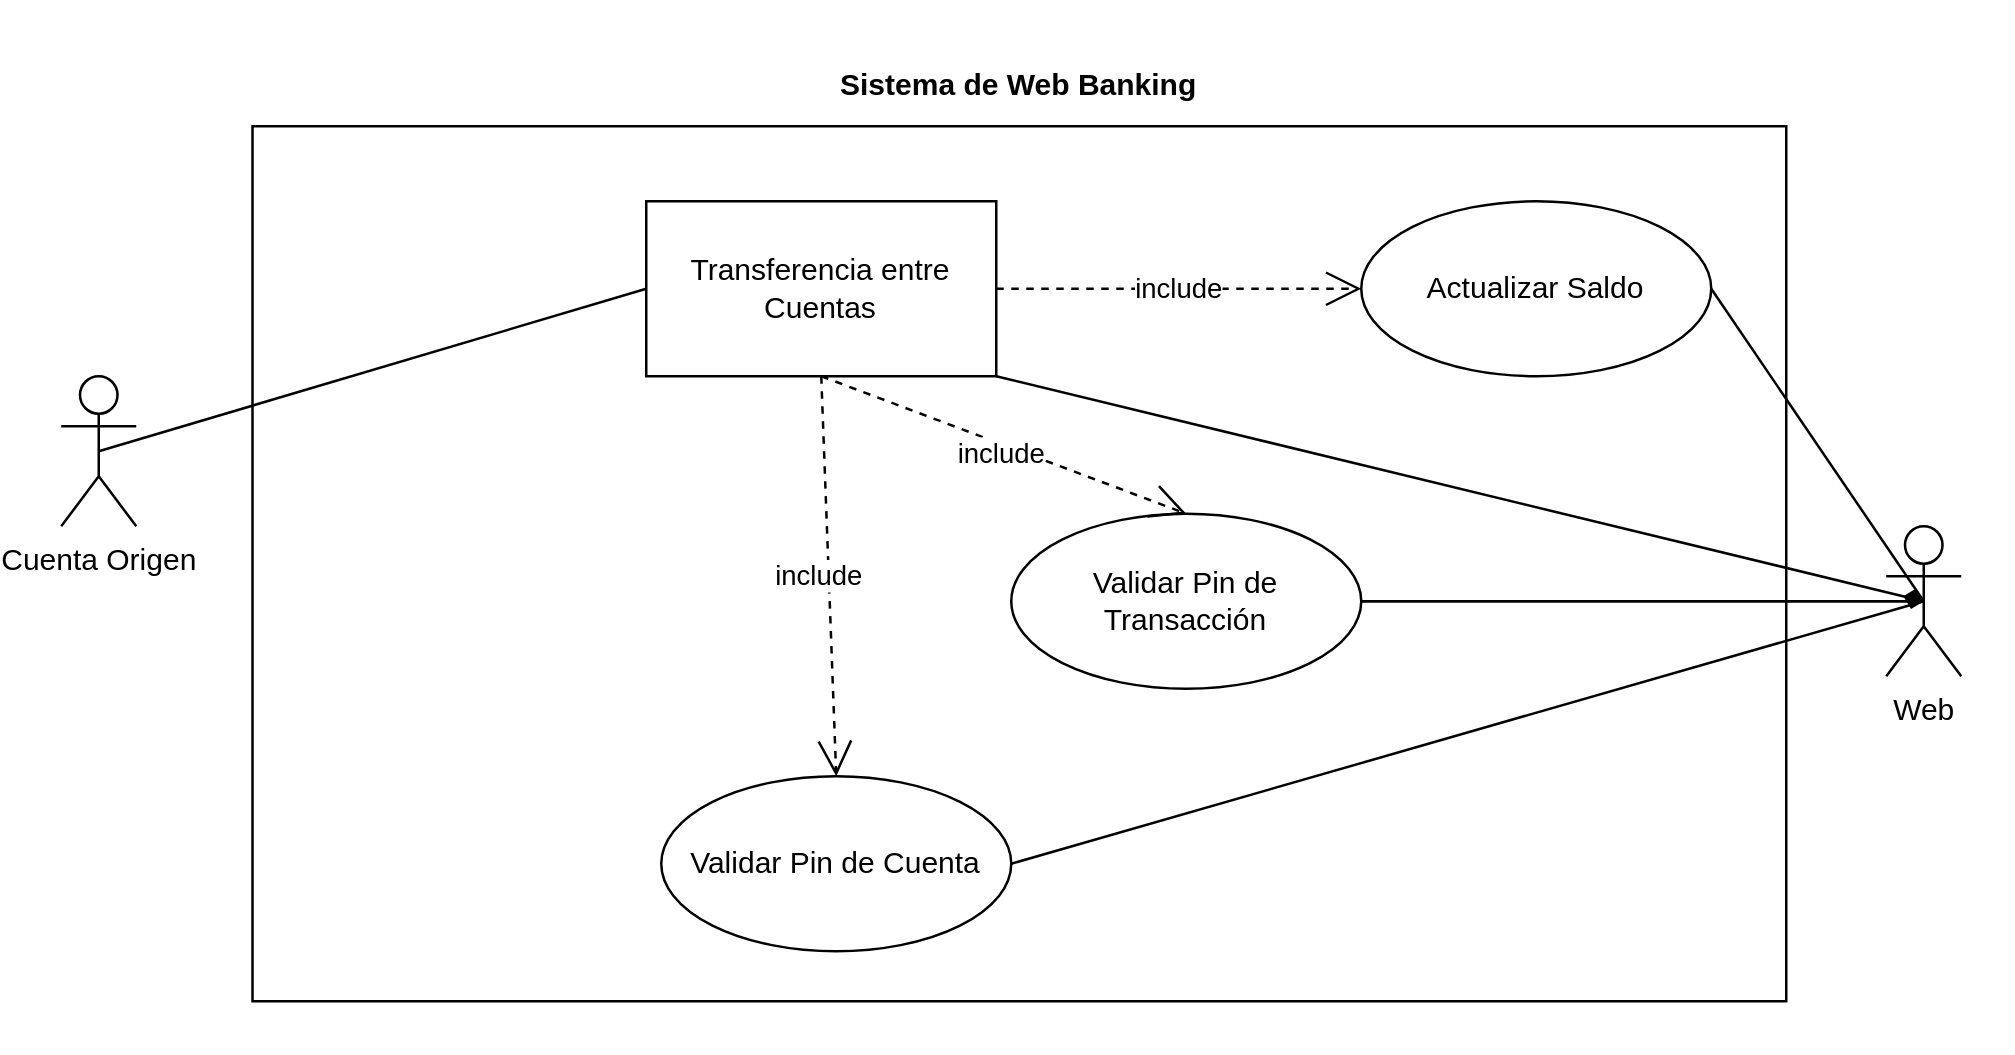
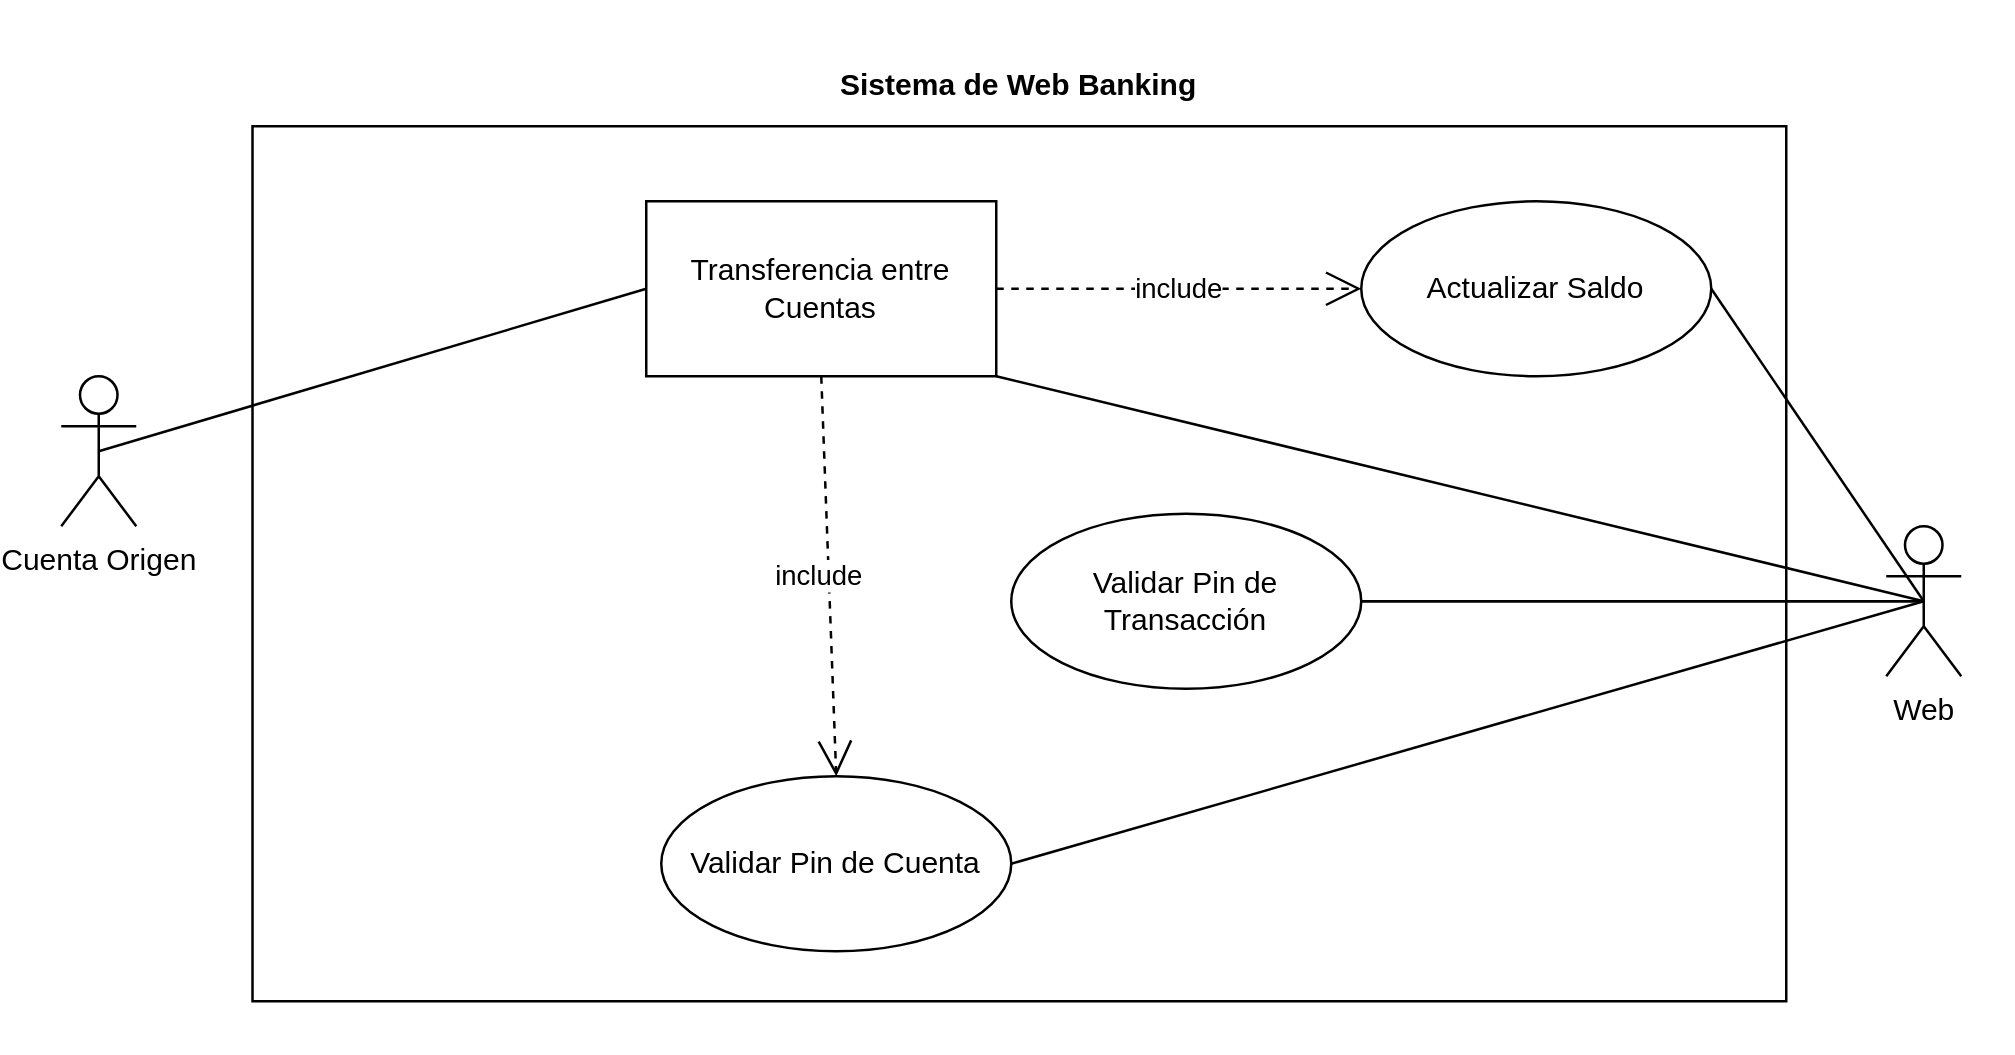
- <mxCell id="15" value="include" style="endArrow=open;endSize=12;dashed=1;html=1;rounded=0;exitX=0.5;exitY=1;exitDx=0;exitDy=0;entryX=0.5;entryY=0;entryDx=0;entryDy=0;" parent="1" source="9" target="13" edge="1"><mxGeometry y="-4" width="160" relative="1" as="geometry"><mxPoint x="390" y="180" as="sourcePoint" /><mxPoint x="550" y="180" as="targetPoint" /><mxPoint as="offset" /></mxGeometry></mxCell>
- <mxCell id="8" value="" style="endArrow=diamond;html=1;rounded=0;exitX=1;exitY=1;exitDx=0;exitDy=0;entryX=0.5;entryY=0.5;entryDx=0;entryDy=0;entryPerimeter=0;" parent="1" source="9" target="5" edge="1"><mxGeometry width="50" height="50" relative="1" as="geometry"><mxPoint x="430" y="470" as="sourcePoint" /><mxPoint x="410" y="290" as="targetPoint" /></mxGeometry></mxCell>
+ <mxCell id="8" value="" style="endArrow=none;html=1;rounded=0;exitX=1;exitY=1;exitDx=0;exitDy=0;entryX=0.5;entryY=0.5;entryDx=0;entryDy=0;entryPerimeter=0;" parent="1" source="9" target="5" edge="1"><mxGeometry width="50" height="50" relative="1" as="geometry"><mxPoint x="430" y="470" as="sourcePoint" /><mxPoint x="410" y="290" as="targetPoint" /></mxGeometry></mxCell>
